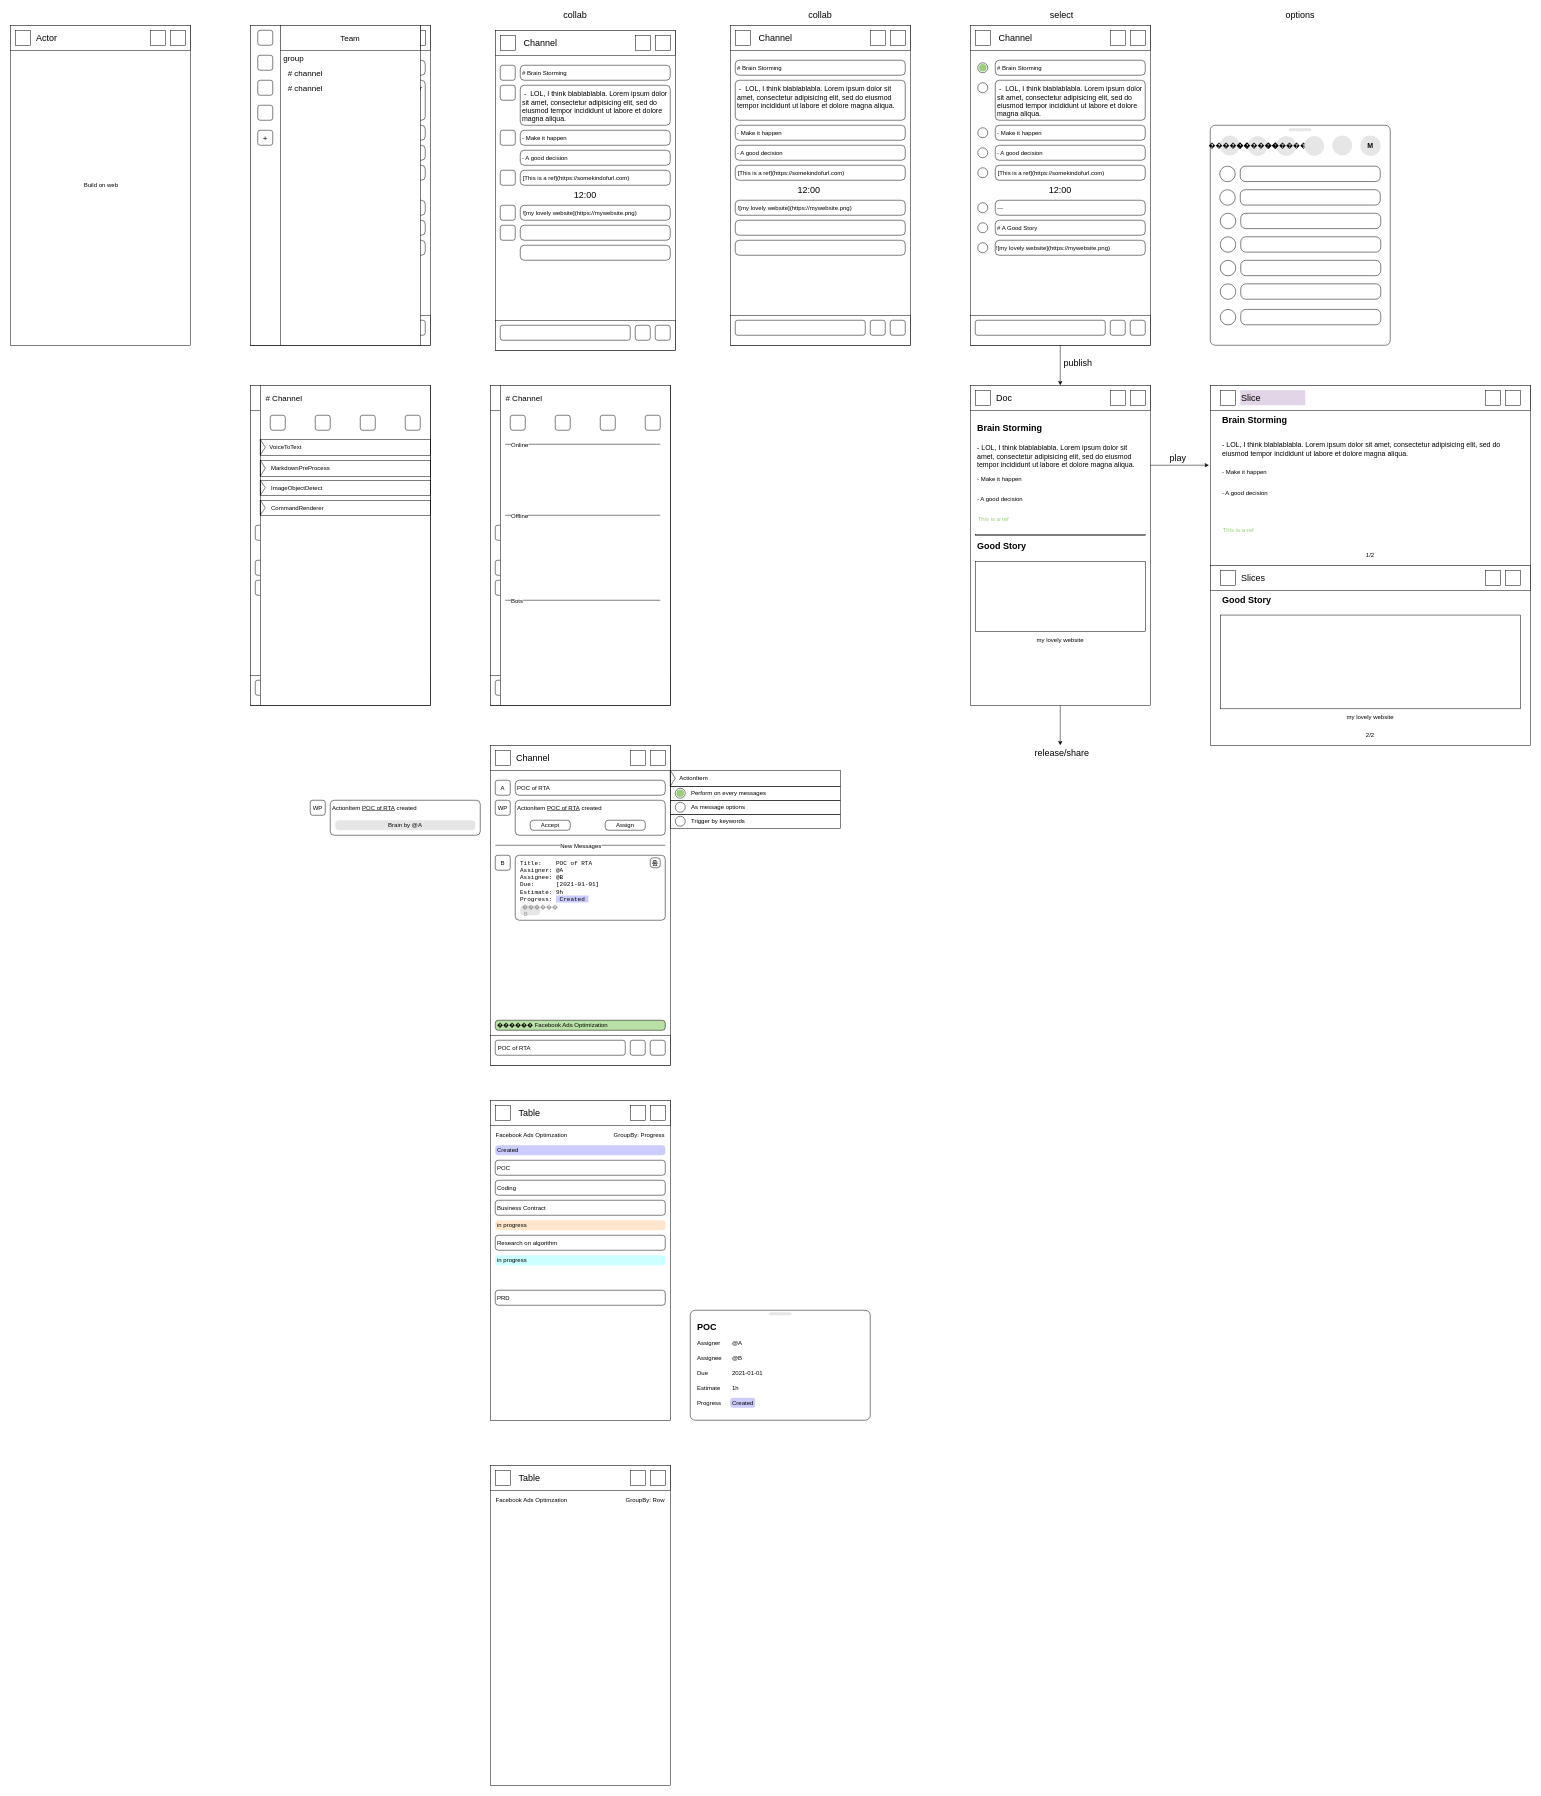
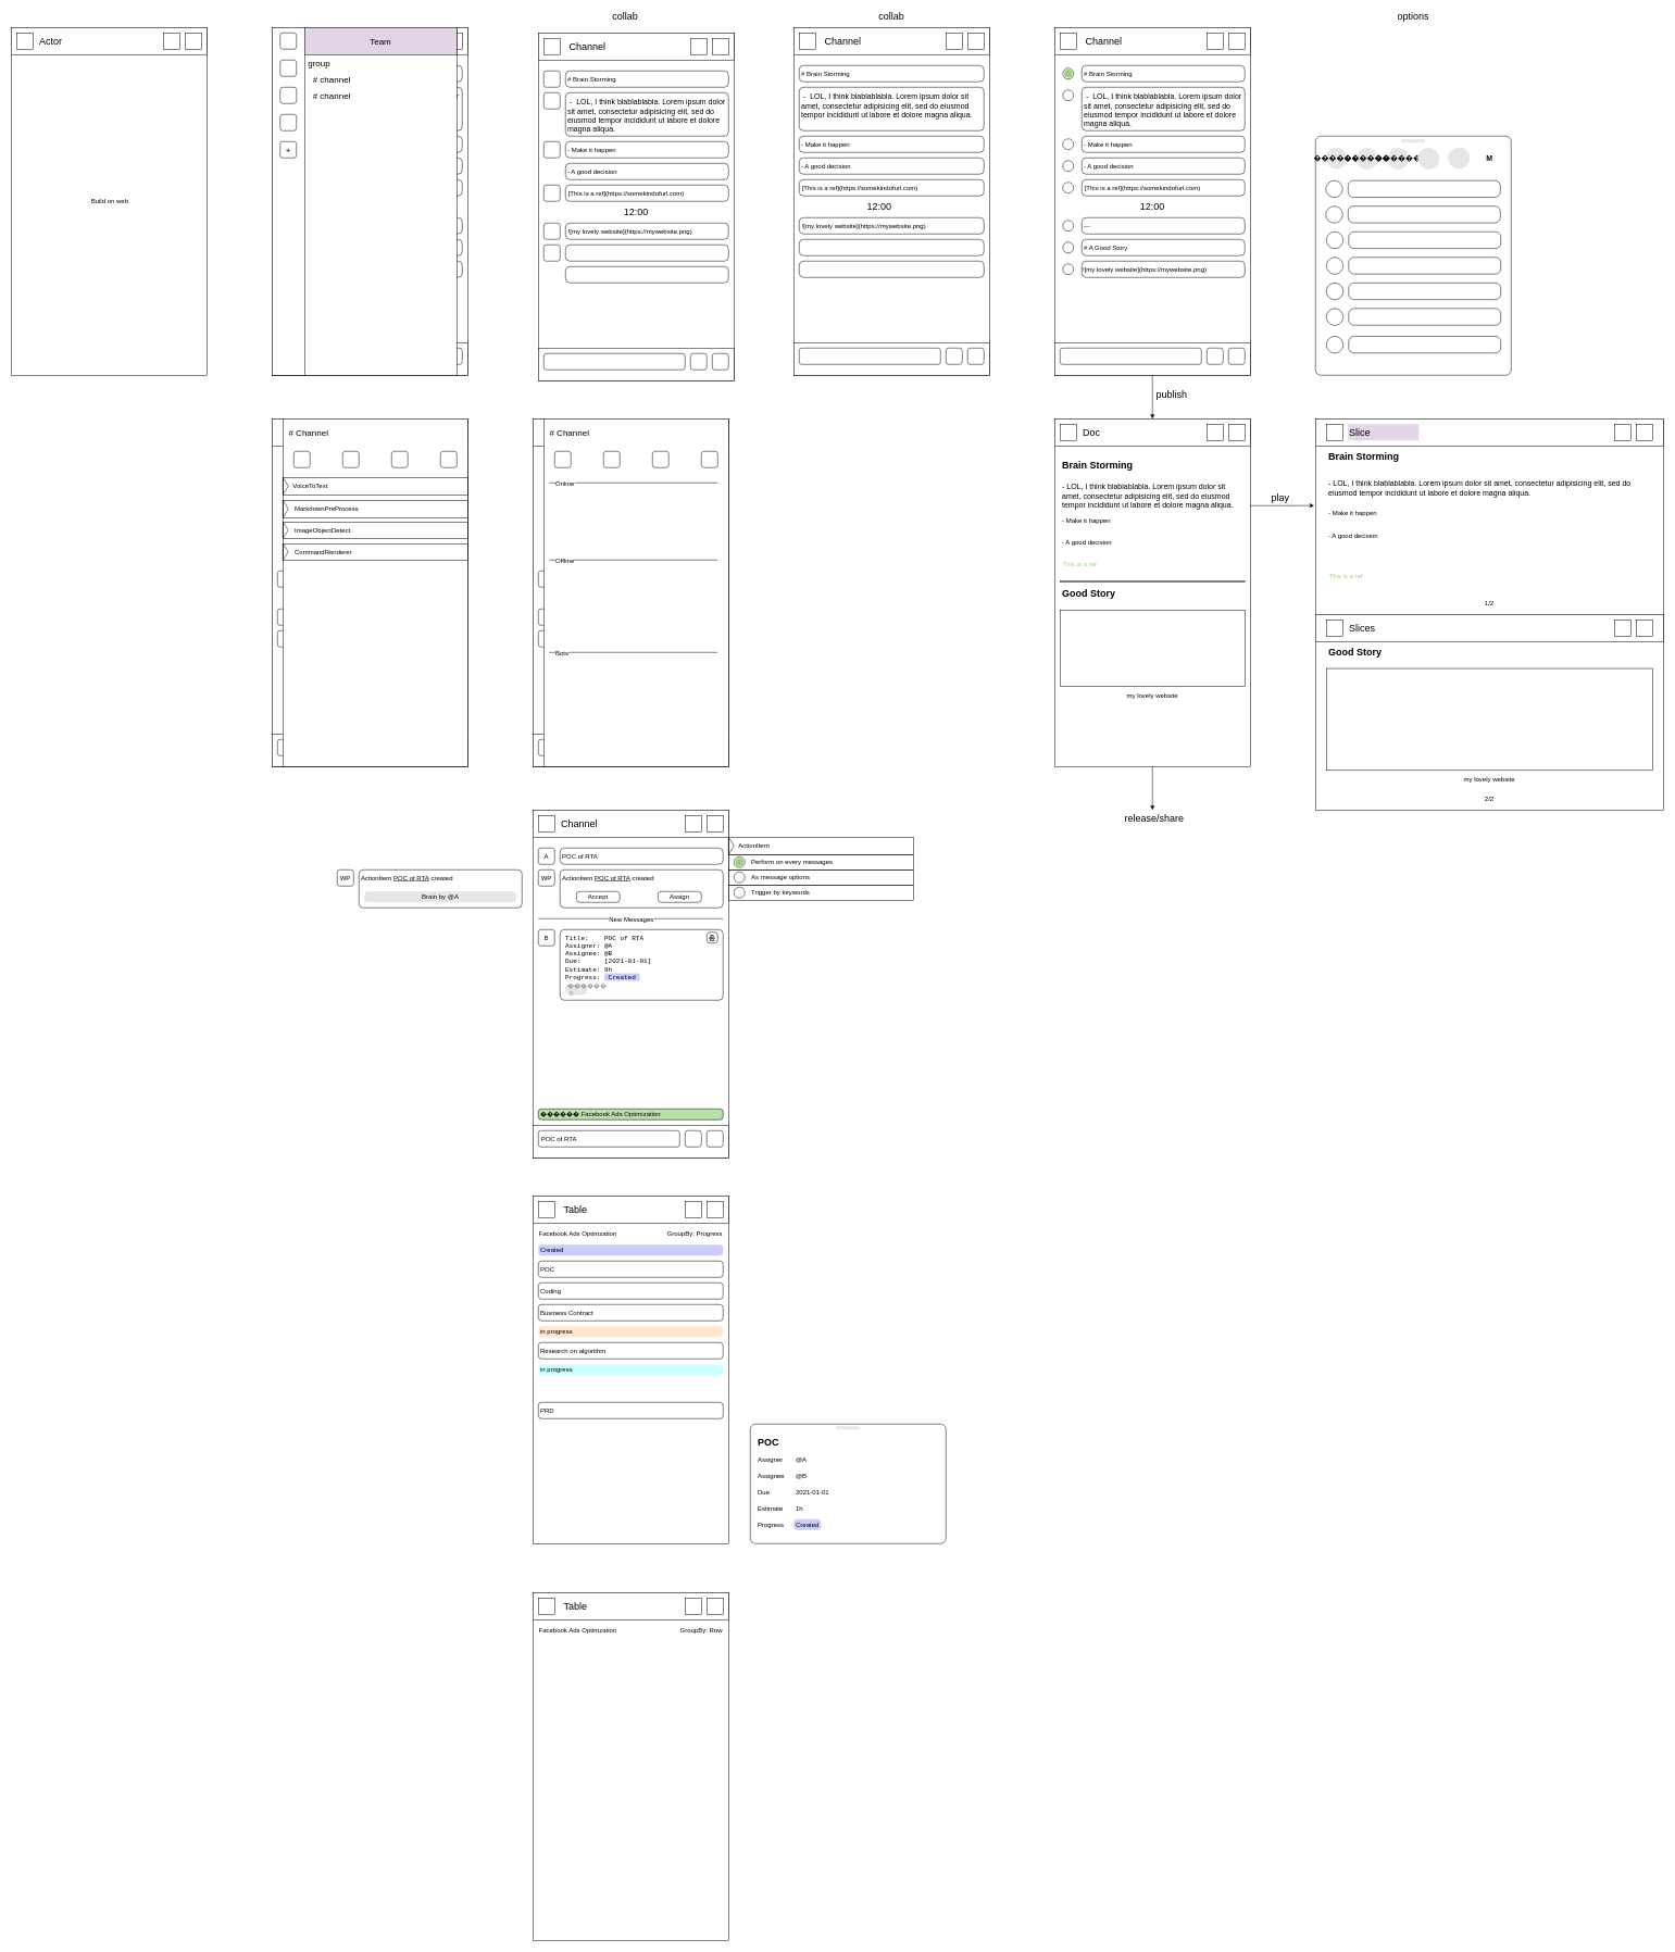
- <mxCell id="154" value="select" style="text;html=1;strokeColor=none;fillColor=none;align=center;verticalAlign=middle;whiteSpace=wrap;rounded=0;glass=0;fontSize=18;fontColor=#000000;" vertex="1" parent="1"><mxGeometry x="2103" y="20" width="40" height="20" as="geometry" /></mxCell>
- <mxCell id="182" value="Team" style="rounded=0;whiteSpace=wrap;html=1;glass=0;strokeColor=#000000;fillColor=#FFFFFF;fontSize=16;fontColor=#000000;align=center;" vertex="1" parent="1"><mxGeometry x="560" y="50" width="280" height="50" as="geometry" /></mxCell>
+ <mxCell id="182" value="Team" style="rounded=0;whiteSpace=wrap;html=1;glass=0;strokeColor=#000000;fillColor=#e1d5e7;fontSize=16;fontColor=#000000;align=center;" vertex="1" parent="1"><mxGeometry x="560" y="50" width="280" height="50" as="geometry" /></mxCell>
- <mxCell id="342" value="M" style="ellipse;whiteSpace=wrap;html=1;aspect=fixed;rounded=0;fontSize=14;align=center;fontStyle=1;verticalAlign=middle;strokeColor=none;fillColor=#E6E6E6;" vertex="1" parent="339"><mxGeometry x="300" y="20.465" width="41" height="41" as="geometry" /></mxCell>
+ <mxCell id="342" value="M" style="ellipse;whiteSpace=wrap;html=1;aspect=fixed;rounded=0;fontSize=14;align=center;fontStyle=1;verticalAlign=middle;strokeColor=none;fillColor=#ffffff;" vertex="1" parent="339"><mxGeometry x="300" y="20.465" width="41" height="41" as="geometry" /></mxCell>
